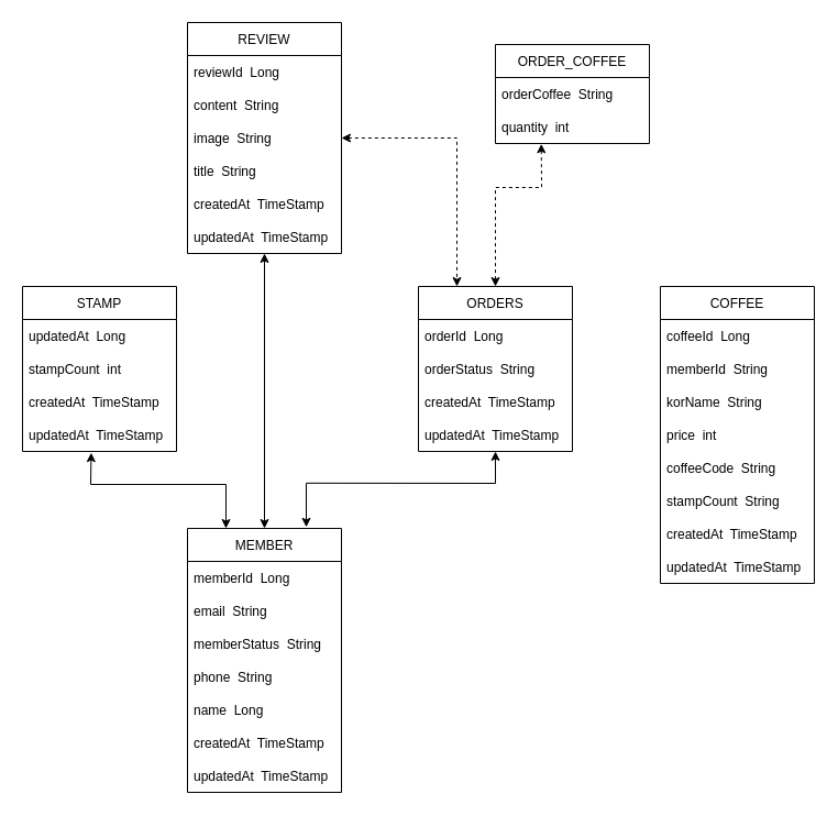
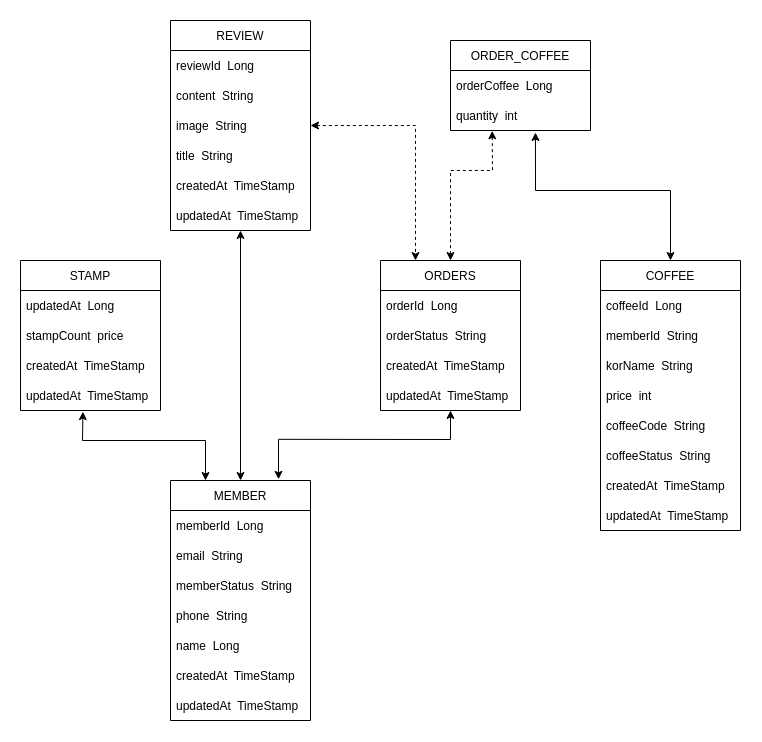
- <mxCell id="38" value="orderCoffee  String" style="text;strokeColor=none;fillColor=none;align=left;verticalAlign=middle;spacingLeft=4;spacingRight=4;overflow=hidden;points=[[0,0.5],[1,0.5]];portConstraint=eastwest;rotatable=0;" vertex="1" parent="37"><mxGeometry y="30" width="140" height="30" as="geometry" /></mxCell>
+ <mxCell id="38" value="orderCoffee  Long" style="text;strokeColor=none;fillColor=none;align=left;verticalAlign=middle;spacingLeft=4;spacingRight=4;overflow=hidden;points=[[0,0.5],[1,0.5]];portConstraint=eastwest;rotatable=0;" vertex="1" parent="37"><mxGeometry y="30" width="140" height="30" as="geometry" /></mxCell>
+ <mxCell id="45" value="" style="endArrow=classic;startArrow=classic;html=1;rounded=0;exitX=0.607;exitY=1.067;exitDx=0;exitDy=0;exitPerimeter=0;entryX=0.5;entryY=0;entryDx=0;entryDy=0;" edge="1" parent="1" source="39" target="11"><mxGeometry width="50" height="50" relative="1" as="geometry"><mxPoint x="550" y="200" as="sourcePoint" /><mxPoint x="600" y="150" as="targetPoint" /><Array as="points"><mxPoint x="535" y="190" /><mxPoint x="670" y="190" /></Array></mxGeometry></mxCell>
- <mxCell id="27" value="stampCount  int" style="text;strokeColor=none;fillColor=none;align=left;verticalAlign=middle;spacingLeft=4;spacingRight=4;overflow=hidden;points=[[0,0.5],[1,0.5]];portConstraint=eastwest;rotatable=0;" vertex="1" parent="25"><mxGeometry y="60" width="140" height="30" as="geometry" /></mxCell>
+ <mxCell id="27" value="stampCount  price" style="text;strokeColor=none;fillColor=none;align=left;verticalAlign=middle;spacingLeft=4;spacingRight=4;overflow=hidden;points=[[0,0.5],[1,0.5]];portConstraint=eastwest;rotatable=0;" vertex="1" parent="25"><mxGeometry y="60" width="140" height="30" as="geometry" /></mxCell>
- <mxCell id="17" value="stampCount  String" style="text;strokeColor=none;fillColor=none;align=left;verticalAlign=middle;spacingLeft=4;spacingRight=4;overflow=hidden;points=[[0,0.5],[1,0.5]];portConstraint=eastwest;rotatable=0;" vertex="1" parent="11"><mxGeometry y="180" width="140" height="30" as="geometry" /></mxCell>
+ <mxCell id="17" value="coffeeStatus  String" style="text;strokeColor=none;fillColor=none;align=left;verticalAlign=middle;spacingLeft=4;spacingRight=4;overflow=hidden;points=[[0,0.5],[1,0.5]];portConstraint=eastwest;rotatable=0;" vertex="1" parent="11"><mxGeometry y="180" width="140" height="30" as="geometry" /></mxCell>
